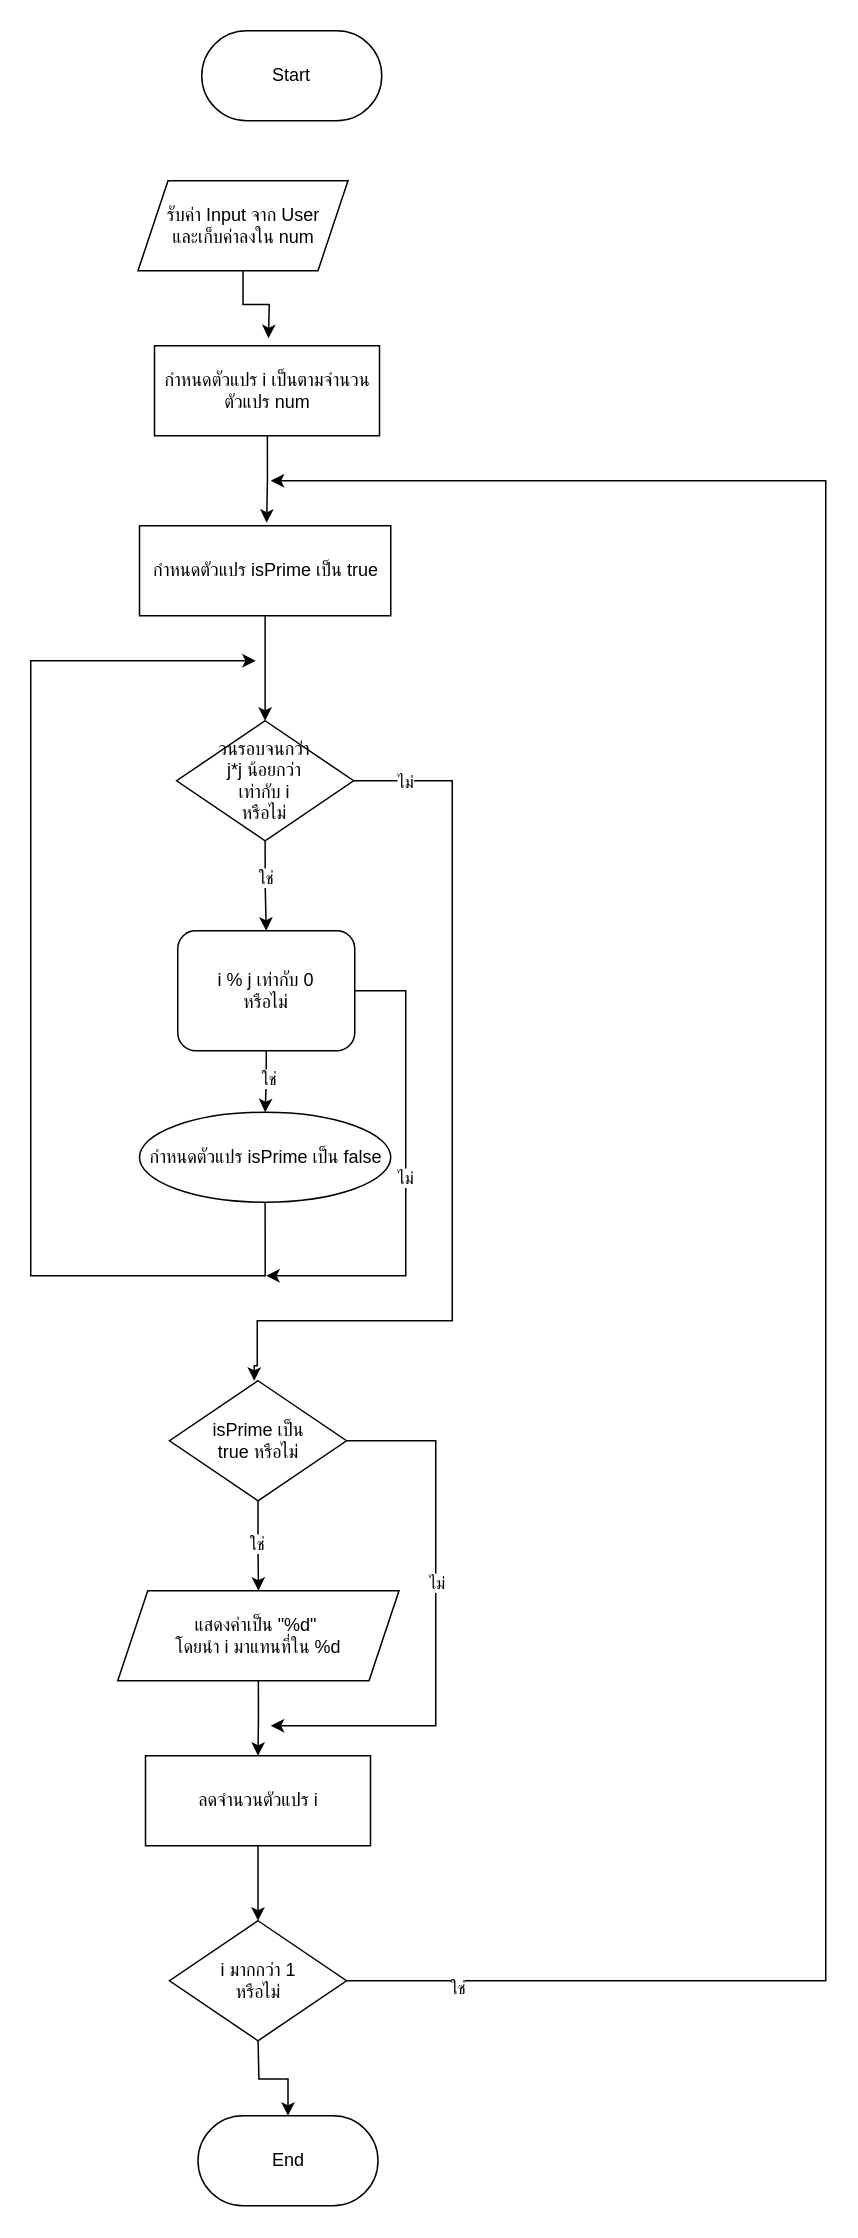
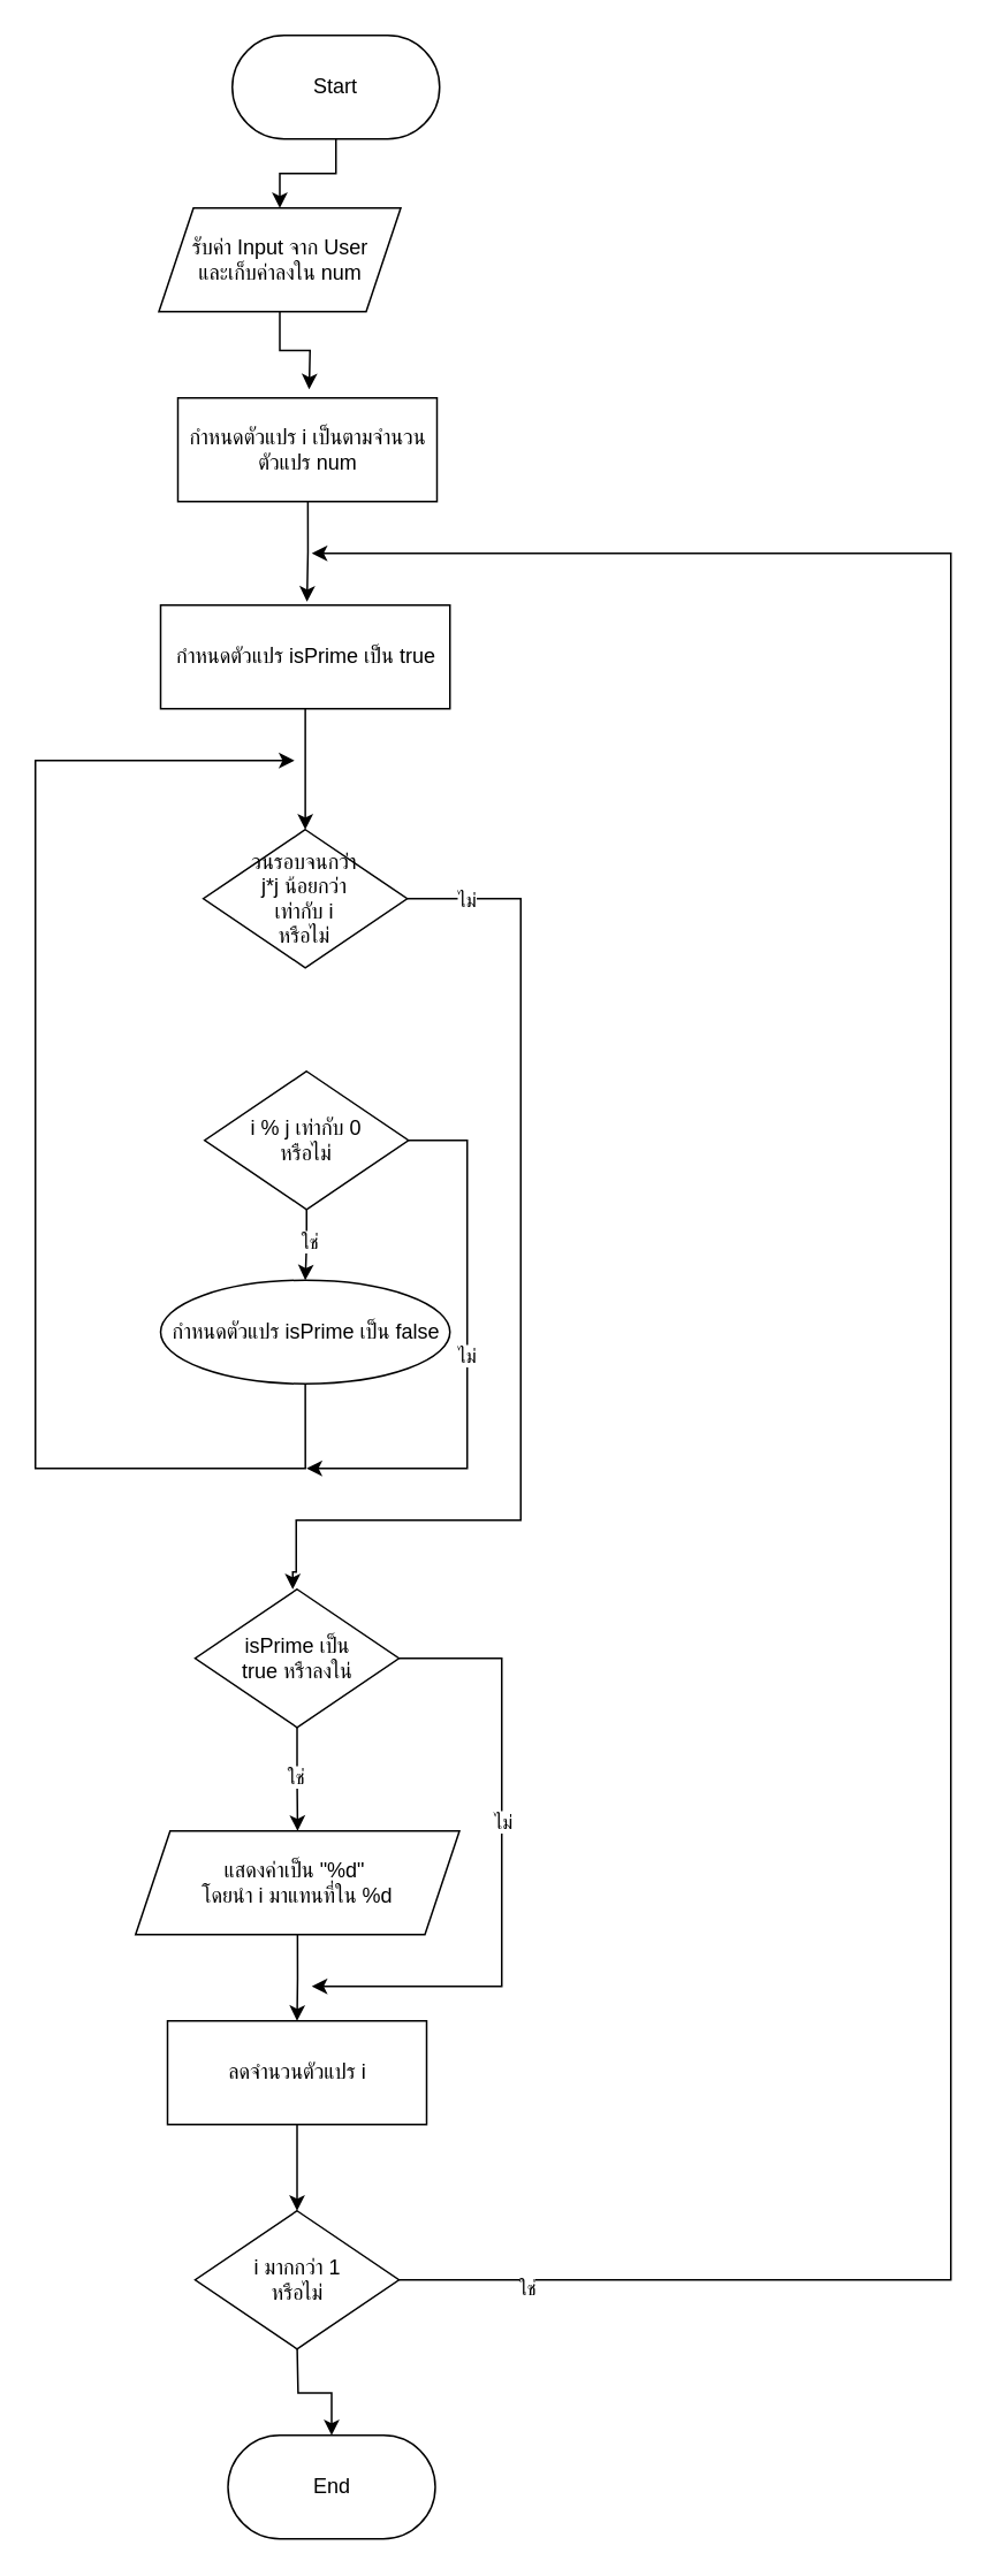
+ <mxCell id="2" style="edgeStyle=orthogonalEdgeStyle;rounded=0;orthogonalLoop=1;jettySize=auto;html=1;exitX=0.5;exitY=1;exitDx=0;exitDy=0;entryX=0.5;entryY=0;entryDx=0;entryDy=0;" edge="1" parent="1" source="3" target="5"><mxGeometry relative="1" as="geometry" /></mxCell>
- <mxCell id="8" style="edgeStyle=orthogonalEdgeStyle;rounded=0;orthogonalLoop=1;jettySize=auto;html=1;exitX=0.5;exitY=1;exitDx=0;exitDy=0;" edge="1" parent="1" source="12" target="23"><mxGeometry relative="1" as="geometry" /></mxCell>
- <mxCell id="9" value="ใช่" style="edgeLabel;html=1;align=center;verticalAlign=middle;resizable=0;points=[];" vertex="1" connectable="0" parent="8"><mxGeometry x="-0.168" relative="1" as="geometry"><mxPoint as="offset" /></mxGeometry></mxCell>
- <mxCell id="23" value="i % j เท่ากับ 0&lt;div&gt;หรือไม่&lt;/div&gt;" style="whiteSpace=wrap;html=1;rounded=1;" vertex="1" parent="1"><mxGeometry x="118" y="620" width="118" height="80" as="geometry" /></mxCell>
+ <mxCell id="23" value="i % j เท่ากับ 0&lt;div&gt;หรือไม่&lt;/div&gt;" style="rhombus;whiteSpace=wrap;html=1;" vertex="1" parent="1"><mxGeometry x="118" y="620" width="118" height="80" as="geometry" /></mxCell>
- <mxCell id="30" value="isPrime เป็น&lt;div&gt;true หรือไม่&lt;/div&gt;" style="rhombus;whiteSpace=wrap;html=1;" vertex="1" parent="1"><mxGeometry x="112.5" y="920" width="118" height="80" as="geometry" /></mxCell>
+ <mxCell id="30" value="isPrime เป็น&lt;div&gt;true หรืาลงใน่&lt;/div&gt;" style="rhombus;whiteSpace=wrap;html=1;" vertex="1" parent="1"><mxGeometry x="112.5" y="920" width="118" height="80" as="geometry" /></mxCell>
